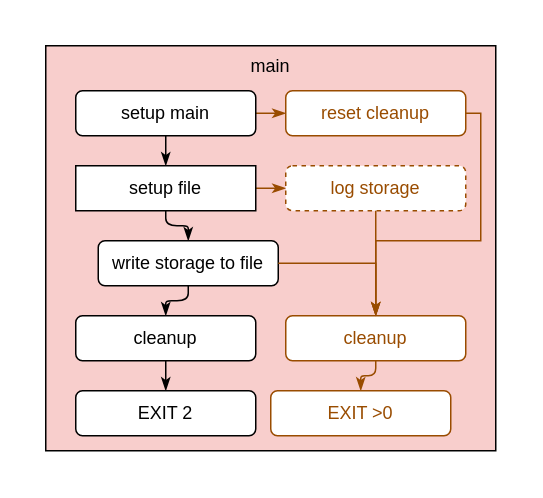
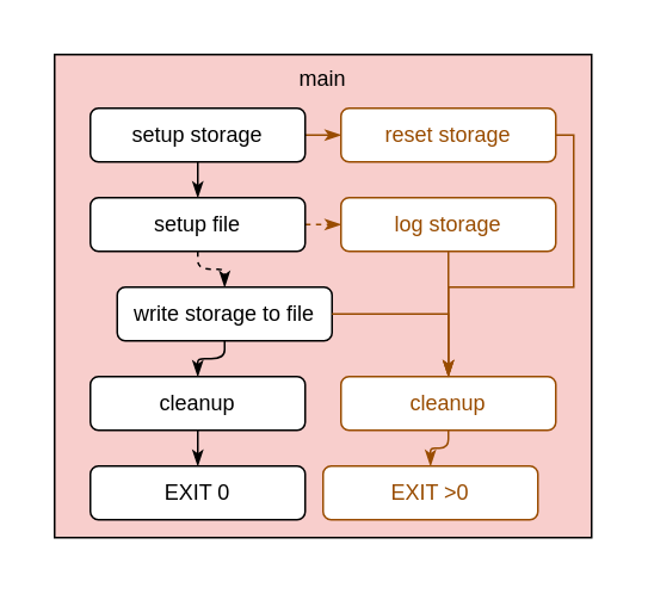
- <mxCell id="11" value="&lt;div&gt;setup main&lt;/div&gt;" style="rounded=1;whiteSpace=wrap;html=1;verticalAlign=middle;" vertex="1" parent="1"><mxGeometry x="50" y="60" width="120" height="30" as="geometry" /></mxCell>
+ <mxCell id="11" value="&lt;div&gt;setup storage&lt;/div&gt;" style="rounded=1;whiteSpace=wrap;html=1;verticalAlign=middle;" vertex="1" parent="1"><mxGeometry x="50" y="60" width="120" height="30" as="geometry" /></mxCell>
- <mxCell id="18" value="reset cleanup" style="rounded=1;whiteSpace=wrap;html=1;strokeColor=#994C00;fontColor=#994C00;" vertex="1" parent="1"><mxGeometry x="190" y="60" width="120" height="30" as="geometry" /></mxCell>
+ <mxCell id="18" value="reset storage" style="rounded=1;whiteSpace=wrap;html=1;strokeColor=#994C00;fontColor=#994C00;" vertex="1" parent="1"><mxGeometry x="190" y="60" width="120" height="30" as="geometry" /></mxCell>
- <mxCell id="12" value="setup file" style="whiteSpace=wrap;html=1;rounded=0;" vertex="1" parent="1"><mxGeometry x="50" y="110" width="120" height="30" as="geometry" /></mxCell>
+ <mxCell id="12" value="setup file" style="rounded=1;whiteSpace=wrap;html=1;" vertex="1" parent="1"><mxGeometry x="50" y="110" width="120" height="30" as="geometry" /></mxCell>
- <mxCell id="7" value="" style="endArrow=classicThin;html=1;exitX=1;exitY=0.5;entryX=0;entryY=0.5;endFill=1;strokeColor=#994C00;rounded=0;edgeStyle=elbowEdgeStyle;" edge="1" parent="1" source="12" target="19"><mxGeometry width="50" height="50" relative="1" as="geometry"><mxPoint x="179.857" y="150.143" as="sourcePoint" /><mxPoint x="130" y="180" as="targetPoint" /></mxGeometry></mxCell>
+ <mxCell id="7" value="" style="endArrow=classicThin;html=1;exitX=1;exitY=0.5;entryX=0;entryY=0.5;endFill=1;strokeColor=#994C00;rounded=0;edgeStyle=elbowEdgeStyle;dashed=1;" edge="1" parent="1" source="12" target="19"><mxGeometry width="50" height="50" relative="1" as="geometry"><mxPoint x="179.857" y="150.143" as="sourcePoint" /><mxPoint x="130" y="180" as="targetPoint" /></mxGeometry></mxCell>
- <mxCell id="19" value="log storage" style="rounded=1;whiteSpace=wrap;html=1;strokeColor=#994C00;fontColor=#994C00;dashed=1;" vertex="1" parent="1"><mxGeometry x="190" y="110" width="120" height="30" as="geometry" /></mxCell>
+ <mxCell id="19" value="log storage" style="rounded=1;whiteSpace=wrap;html=1;strokeColor=#994C00;fontColor=#994C00;" vertex="1" parent="1"><mxGeometry x="190" y="110" width="120" height="30" as="geometry" /></mxCell>
- <mxCell id="5" value="" style="endArrow=classicThin;html=1;exitX=0.5;exitY=1;entryX=0.5;entryY=0;endFill=1;edgeStyle=orthogonalEdgeStyle;rounded=1;" edge="1" parent="1" source="12" target="13"><mxGeometry width="50" height="50" relative="1" as="geometry"><mxPoint x="179.857" y="150.143" as="sourcePoint" /><mxPoint x="120" y="220" as="targetPoint" /></mxGeometry></mxCell>
+ <mxCell id="5" value="" style="endArrow=classicThin;html=1;exitX=0.5;exitY=1;entryX=0.5;entryY=0;endFill=1;edgeStyle=orthogonalEdgeStyle;rounded=1;dashed=1;" edge="1" parent="1" source="12" target="13"><mxGeometry width="50" height="50" relative="1" as="geometry"><mxPoint x="179.857" y="150.143" as="sourcePoint" /><mxPoint x="120" y="220" as="targetPoint" /></mxGeometry></mxCell>
- <mxCell id="15" value="EXIT 2" style="rounded=1;whiteSpace=wrap;html=1;" vertex="1" parent="1"><mxGeometry x="50" y="260" width="120" height="30" as="geometry" /></mxCell>
+ <mxCell id="15" value="EXIT 0" style="rounded=1;whiteSpace=wrap;html=1;" vertex="1" parent="1"><mxGeometry x="50" y="260" width="120" height="30" as="geometry" /></mxCell>
